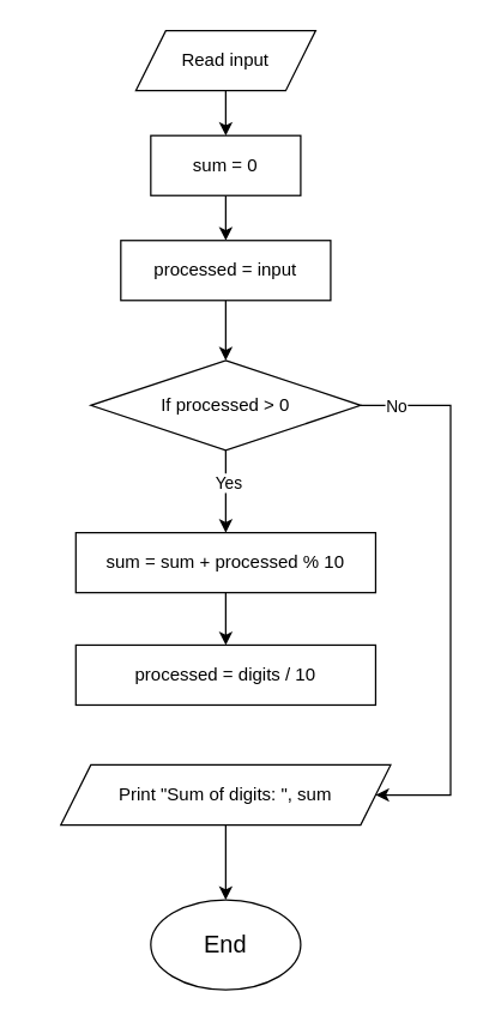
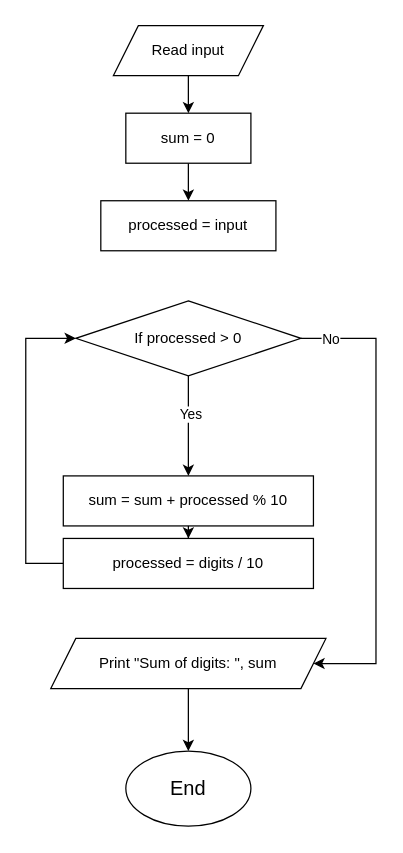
- <mxCell id="7" value="" style="edgeStyle=orthogonalEdgeStyle;rounded=0;orthogonalLoop=1;jettySize=auto;html=1;" edge="1" parent="1" source="8" target="13"><mxGeometry relative="1" as="geometry" /></mxCell>
+ <mxCell id="16" style="edgeStyle=orthogonalEdgeStyle;rounded=0;orthogonalLoop=1;jettySize=auto;html=1;entryX=0;entryY=0.5;entryDx=0;entryDy=0;" edge="1" parent="1" source="17" target="13"><mxGeometry relative="1" as="geometry"><Array as="points"><mxPoint x="20" y="450" /><mxPoint x="20" y="270" /></Array></mxGeometry></mxCell>
- <mxCell id="15" value="sum = sum + processed % 10" style="rounded=0;whiteSpace=wrap;html=1;" vertex="1" parent="1"><mxGeometry x="50" y="355" width="200" height="40" as="geometry" /></mxCell>
+ <mxCell id="15" value="sum = sum + processed % 10" style="rounded=0;whiteSpace=wrap;html=1;" vertex="1" parent="1"><mxGeometry x="50" y="380" width="200" height="40" as="geometry" /></mxCell>
